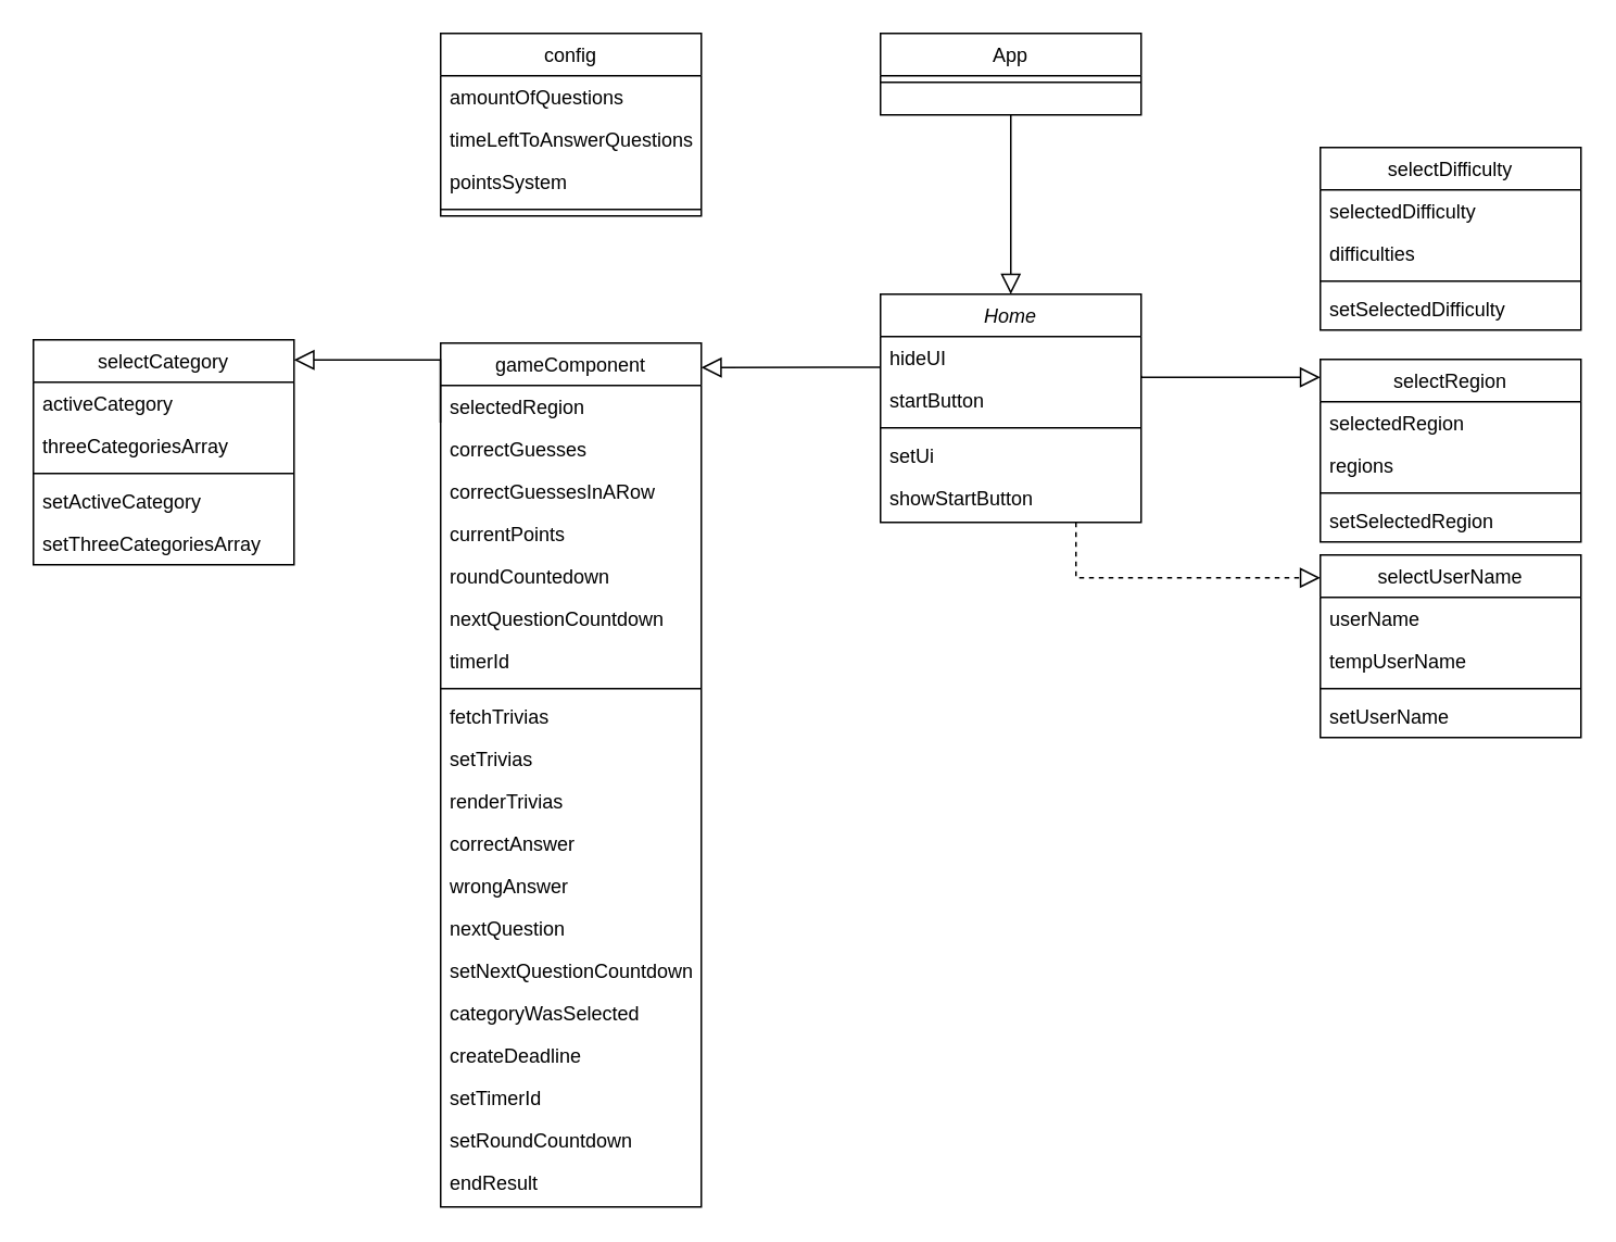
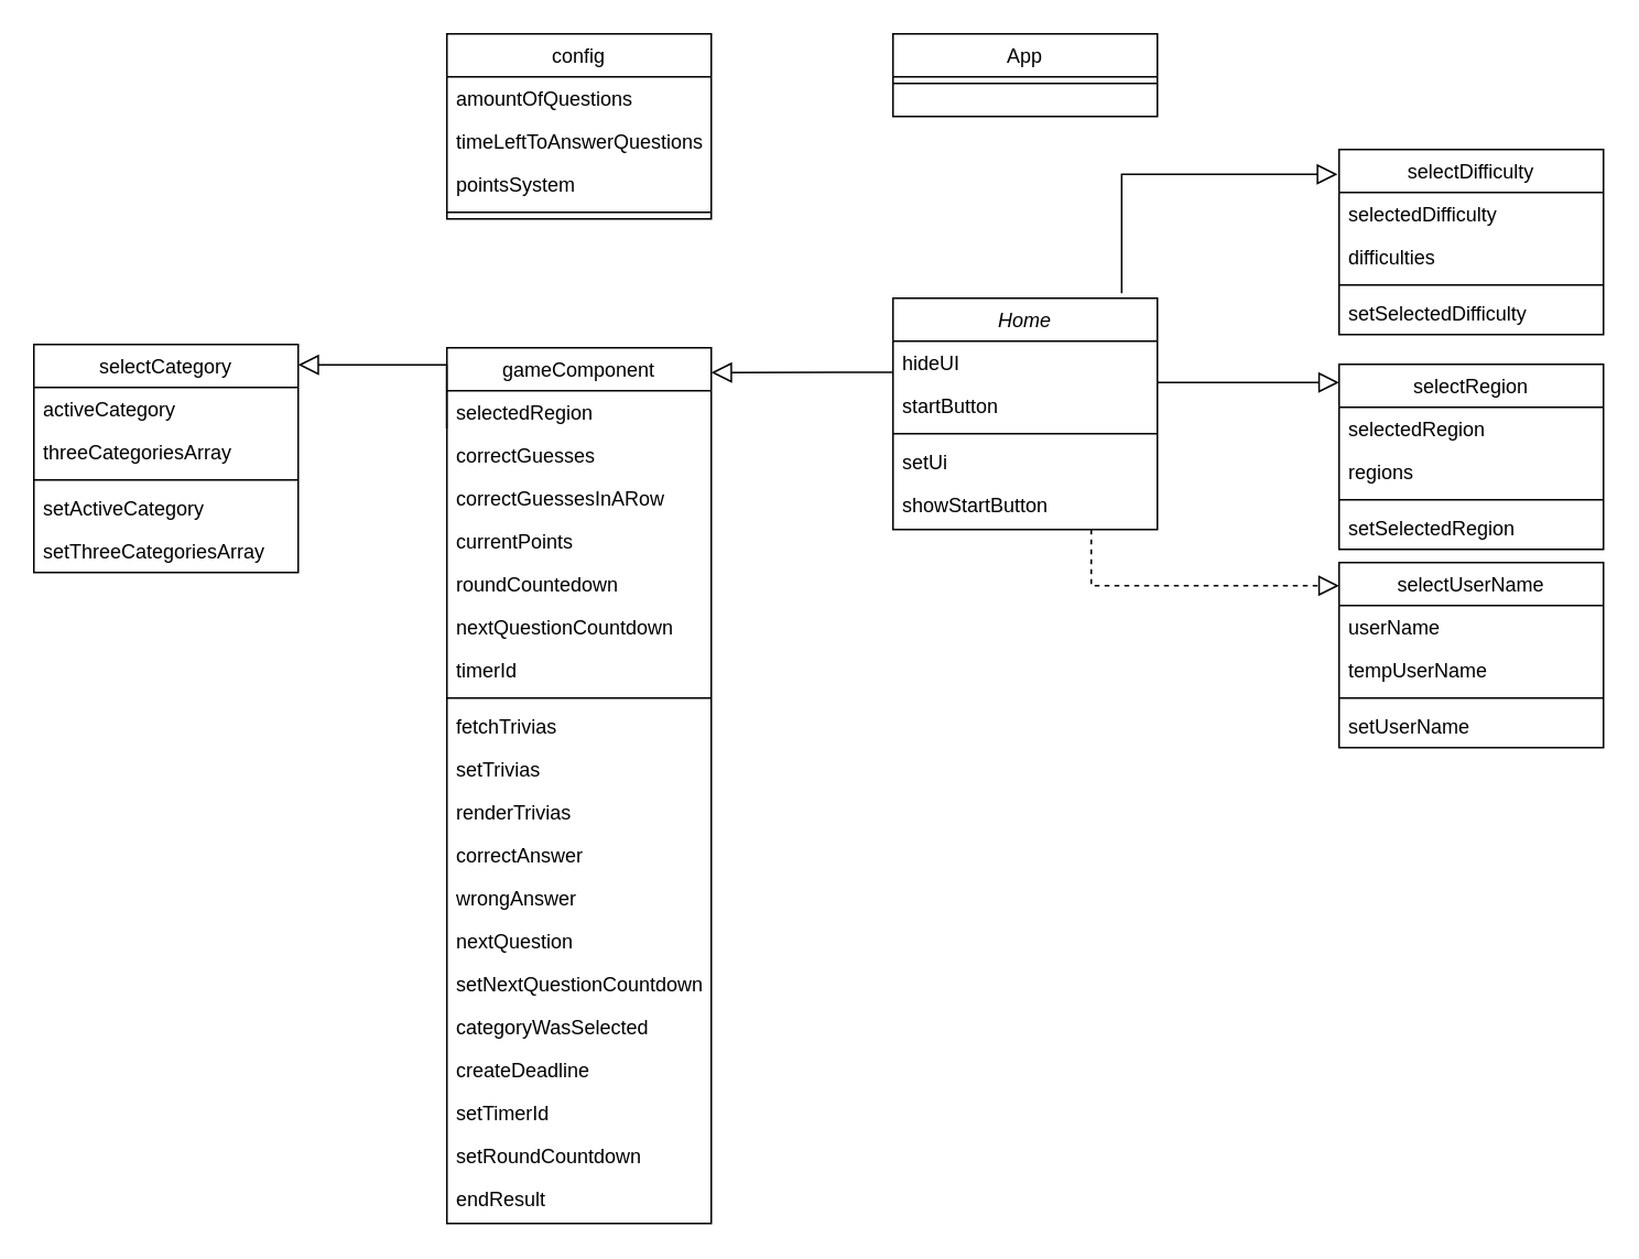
+ <mxCell id="27" value="" style="endArrow=block;endSize=10;endFill=0;shadow=0;strokeWidth=1;rounded=0;edgeStyle=elbowEdgeStyle;elbow=vertical;exitX=0.865;exitY=-0.022;exitDx=0;exitDy=0;entryX=-0.006;entryY=0.133;entryDx=0;entryDy=0;entryPerimeter=0;exitPerimeter=0;" parent="1" source="2" target="17" edge="1"><mxGeometry width="160" relative="1" as="geometry"><mxPoint x="630" y="118" as="sourcePoint" /><mxPoint x="920" y="120" as="targetPoint" /><Array as="points"><mxPoint x="740" y="105" /><mxPoint x="800" y="147" /></Array></mxGeometry></mxCell>
- <mxCell id="10" value="" style="endArrow=block;endSize=10;endFill=0;shadow=0;strokeWidth=1;rounded=0;edgeStyle=elbowEdgeStyle;elbow=vertical;" parent="1" source="8" target="2" edge="1"><mxGeometry width="160" relative="1" as="geometry"><mxPoint y="303" as="sourcePoint" x="520" /><mxPoint y="303" as="targetPoint" x="520" /></mxGeometry></mxCell>
